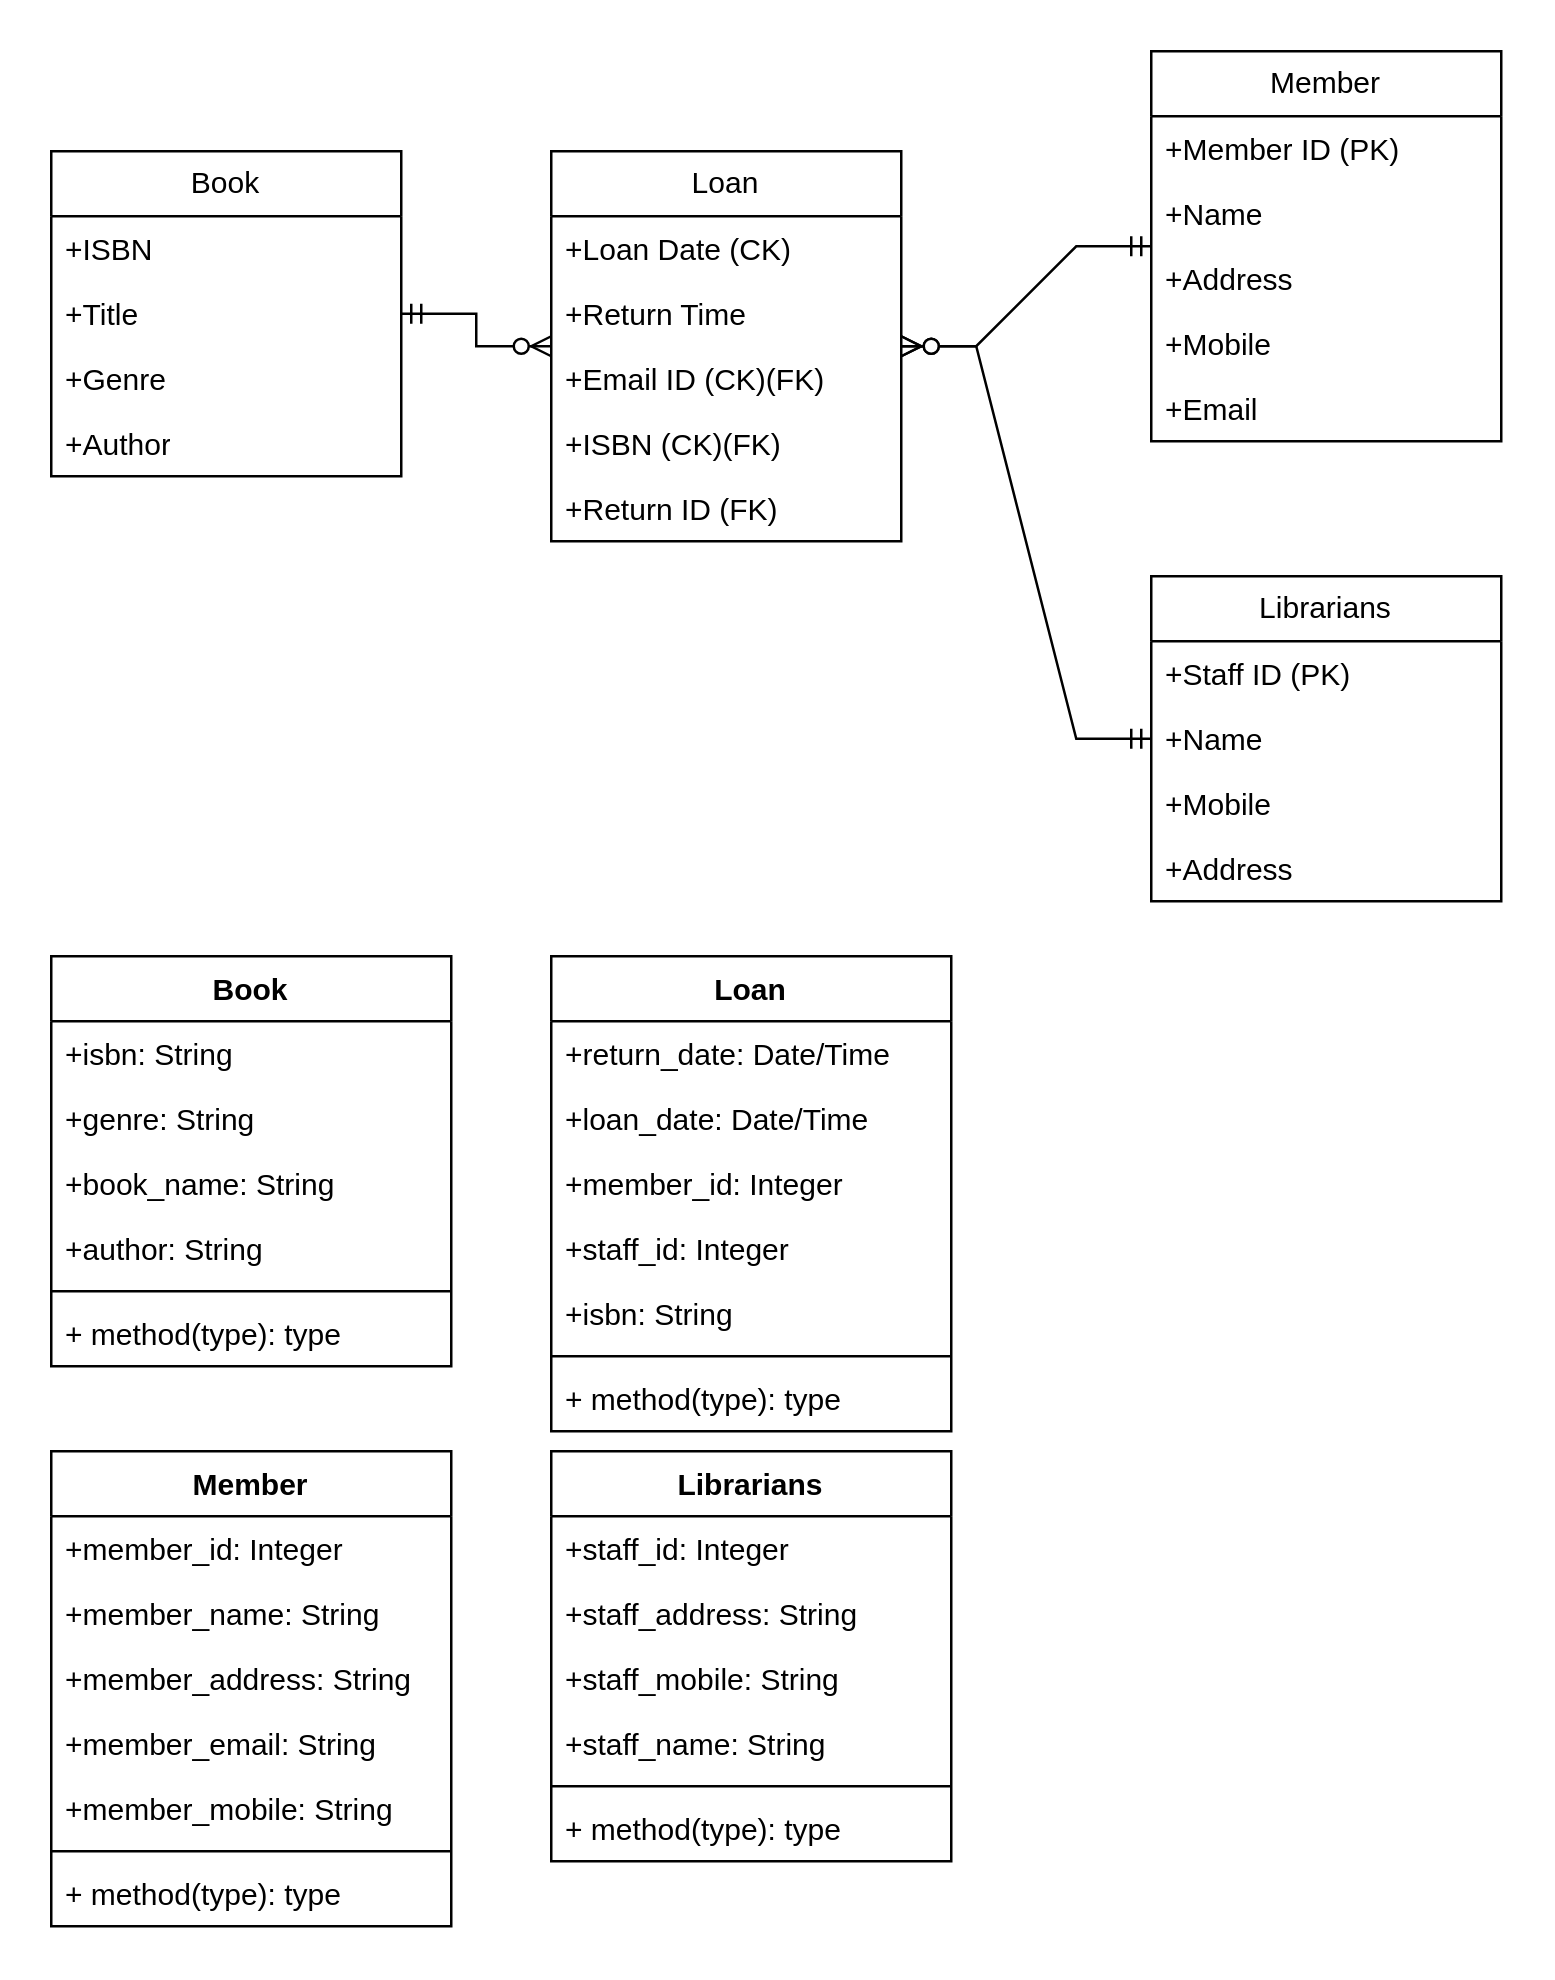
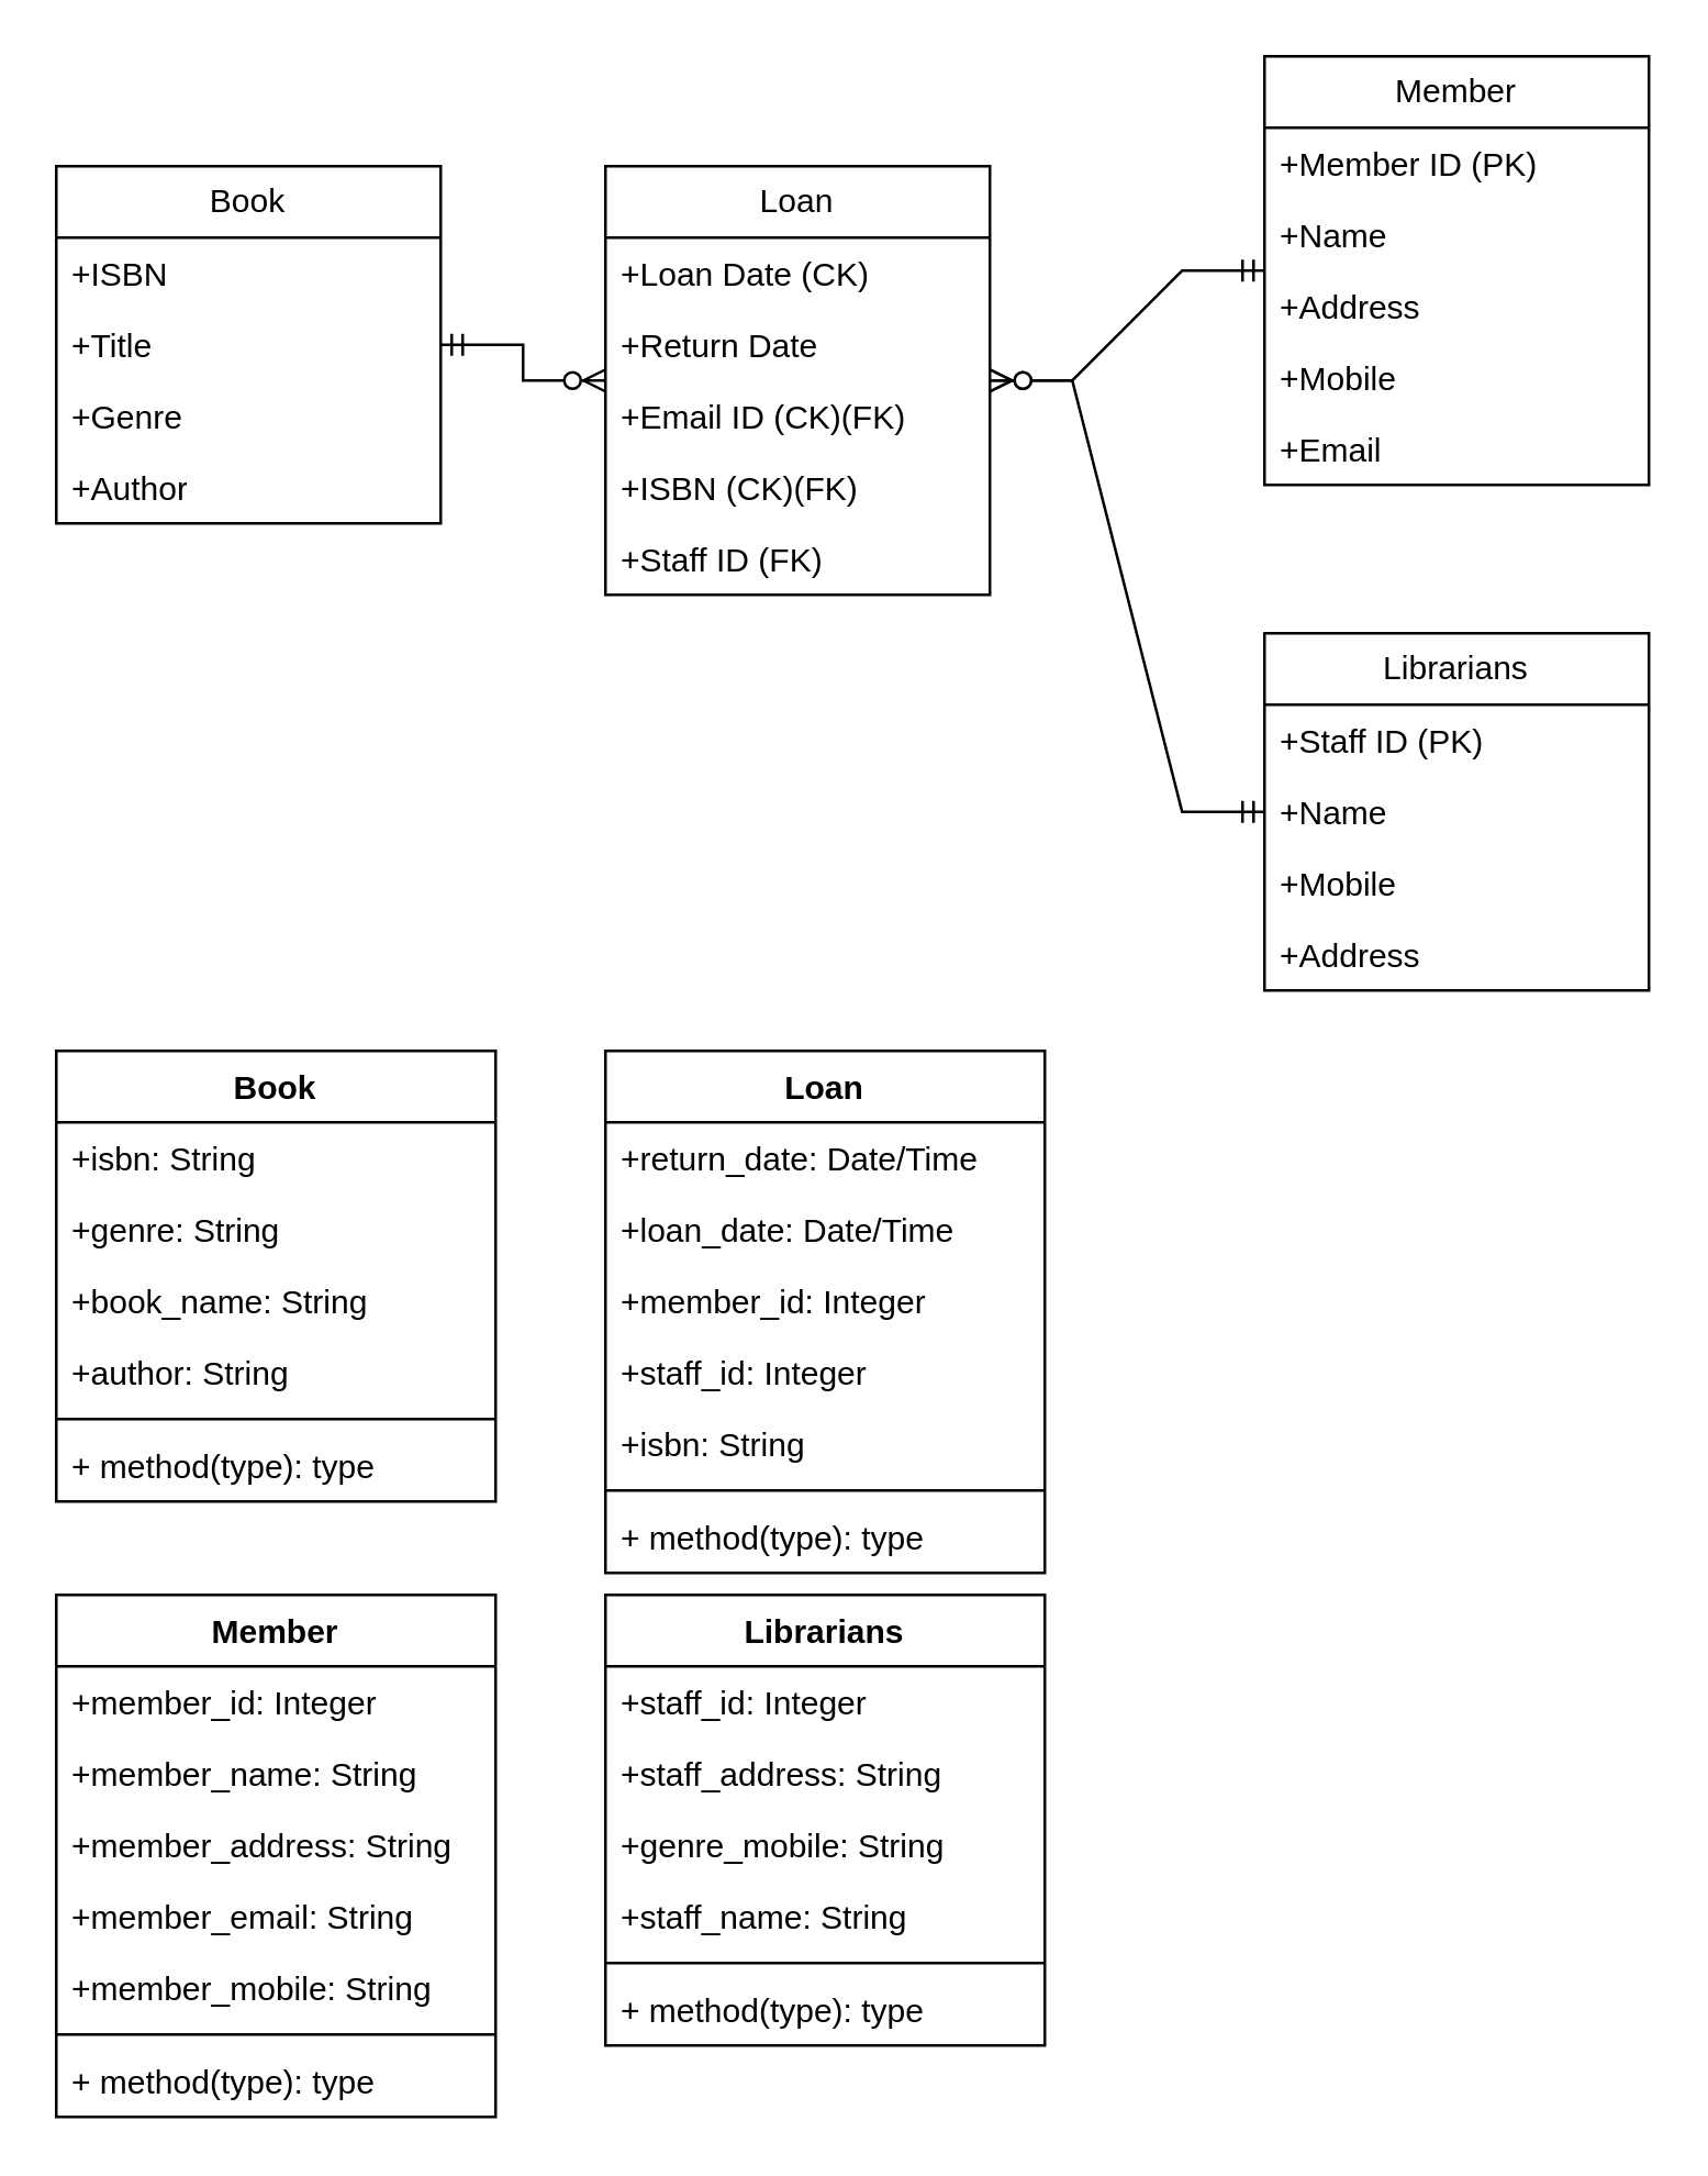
- <mxCell id="15" value="+Return Time" style="text;strokeColor=none;fillColor=none;align=left;verticalAlign=top;spacingLeft=4;spacingRight=4;overflow=hidden;rotatable=0;points=[[0,0.5],[1,0.5]];portConstraint=eastwest;whiteSpace=wrap;html=1;" parent="13" vertex="1"><mxGeometry y="52" width="140" height="26" as="geometry" /></mxCell>
+ <mxCell id="15" value="+Return Date" style="text;strokeColor=none;fillColor=none;align=left;verticalAlign=top;spacingLeft=4;spacingRight=4;overflow=hidden;rotatable=0;points=[[0,0.5],[1,0.5]];portConstraint=eastwest;whiteSpace=wrap;html=1;" parent="13" vertex="1"><mxGeometry y="52" width="140" height="26" as="geometry" /></mxCell>
- <mxCell id="18" value="+Return ID (FK)" style="text;strokeColor=none;fillColor=none;align=left;verticalAlign=top;spacingLeft=4;spacingRight=4;overflow=hidden;rotatable=0;points=[[0,0.5],[1,0.5]];portConstraint=eastwest;whiteSpace=wrap;html=1;" vertex="1" parent="13"><mxGeometry y="130" width="140" height="26" as="geometry" /></mxCell>
+ <mxCell id="18" value="+Staff ID (FK)" style="text;strokeColor=none;fillColor=none;align=left;verticalAlign=top;spacingLeft=4;spacingRight=4;overflow=hidden;rotatable=0;points=[[0,0.5],[1,0.5]];portConstraint=eastwest;whiteSpace=wrap;html=1;" vertex="1" parent="13"><mxGeometry y="130" width="140" height="26" as="geometry" /></mxCell>
- <mxCell id="30" value="+&lt;span style=&quot;background-color: initial;&quot;&gt;staff_mobile: String&lt;/span&gt;" style="text;strokeColor=none;fillColor=none;align=left;verticalAlign=top;spacingLeft=4;spacingRight=4;overflow=hidden;rotatable=0;points=[[0,0.5],[1,0.5]];portConstraint=eastwest;whiteSpace=wrap;html=1;" vertex="1" parent="27"><mxGeometry y="78" width="160" height="26" as="geometry" /></mxCell>
+ <mxCell id="30" value="+&lt;span style=&quot;background-color: initial;&quot;&gt;genre_mobile: String&lt;/span&gt;" style="text;strokeColor=none;fillColor=none;align=left;verticalAlign=top;spacingLeft=4;spacingRight=4;overflow=hidden;rotatable=0;points=[[0,0.5],[1,0.5]];portConstraint=eastwest;whiteSpace=wrap;html=1;" vertex="1" parent="27"><mxGeometry y="78" width="160" height="26" as="geometry" /></mxCell>
